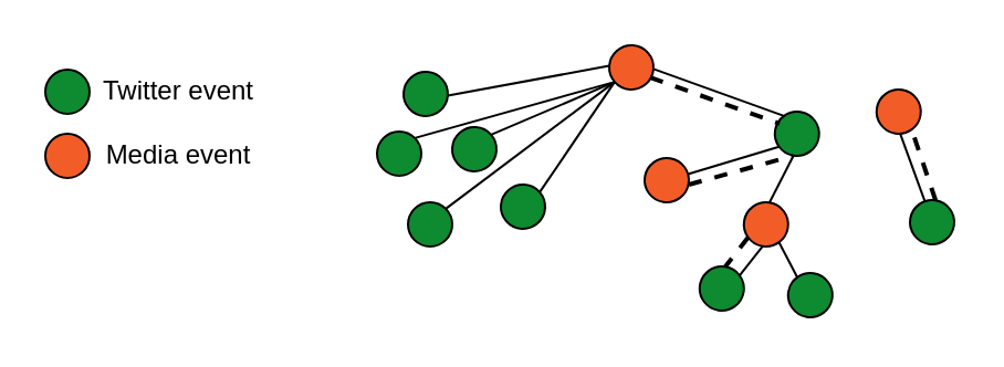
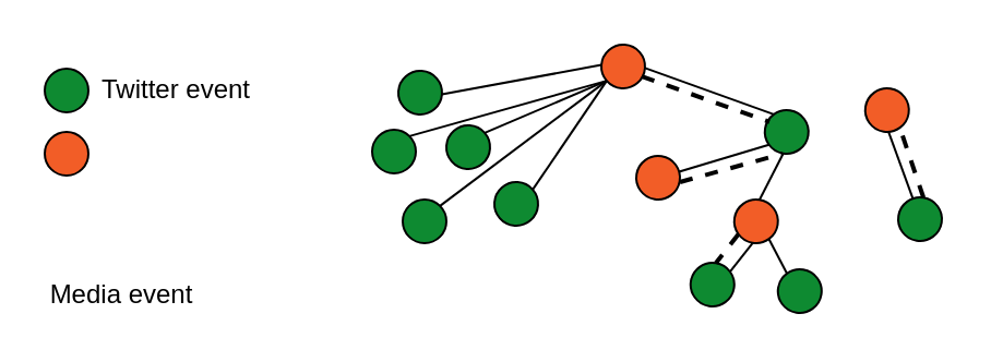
- <mxCell id="30" value="Media event" style="text;html=1;align=center;verticalAlign=middle;resizable=0;points=[];autosize=1;" parent="1" vertex="1"><mxGeometry x="40" y="60" width="80" height="20" as="geometry" /></mxCell>
+ <mxCell id="30" value="Media event" style="text;html=1;align=center;verticalAlign=middle;resizable=0;points=[];autosize=1;" parent="1" vertex="1"><mxGeometry x="15" y="125" width="80" height="20" as="geometry" /></mxCell>
